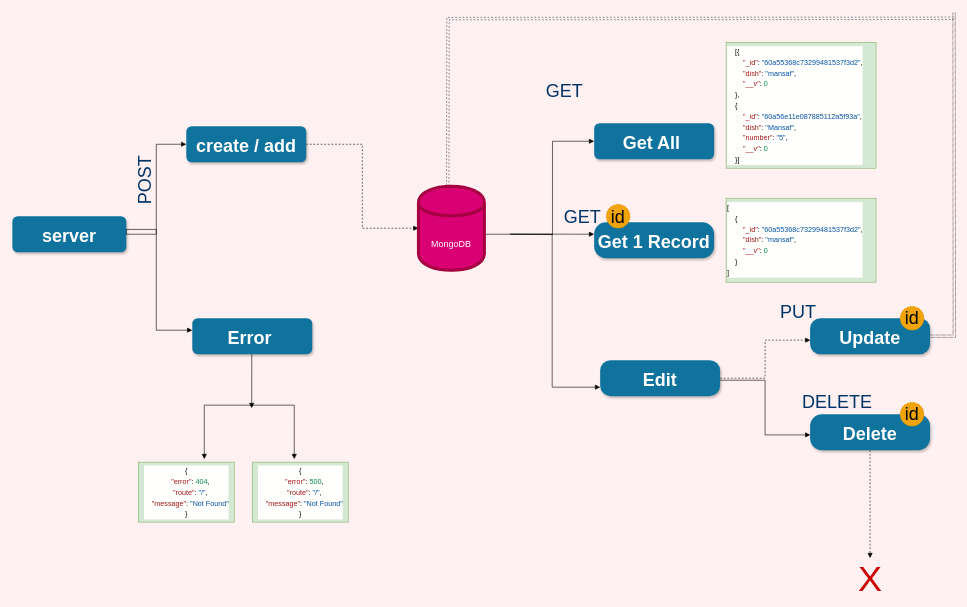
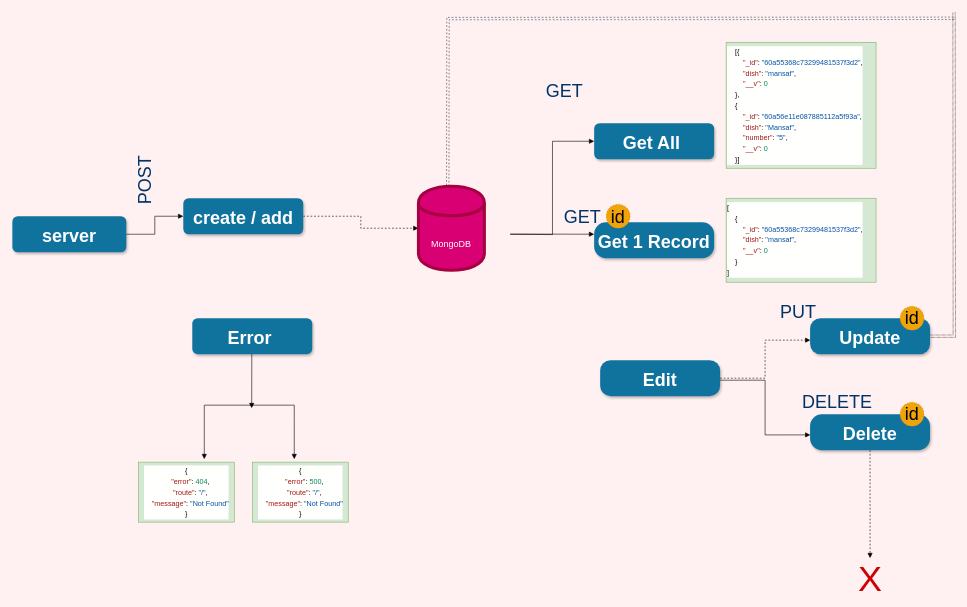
- <mxCell id="6" value="create / add" style="rounded=1;fillColor=#10739E;strokeColor=none;shadow=1;gradientColor=none;fontStyle=1;fontColor=#FFFFFF;fontSize=30;" vertex="1" parent="1"><mxGeometry x="310" y="210" width="200" height="60" as="geometry" /></mxCell>
+ <mxCell id="6" value="create / add" style="rounded=1;fillColor=#10739E;strokeColor=none;shadow=1;gradientColor=none;fontStyle=1;fontColor=#FFFFFF;fontSize=30;" vertex="1" parent="1"><mxGeometry x="305" y="330" width="200" height="60" as="geometry" /></mxCell>
- <mxCell id="16" style="edgeStyle=orthogonalEdgeStyle;rounded=0;orthogonalLoop=1;jettySize=auto;html=1;fontSize=30;endArrow=block;exitX=1;exitY=0.5;exitDx=0;exitDy=0;entryX=0;entryY=0.333;entryDx=0;entryDy=0;entryPerimeter=0;" edge="1" parent="1" source="3" target="4"><mxGeometry relative="1" as="geometry"><mxPoint x="220" y="480" as="sourcePoint" /><mxPoint x="270" y="550" as="targetPoint" /><Array as="points"><mxPoint x="210" y="382" /><mxPoint x="260" y="382" /><mxPoint x="260" y="550" /></Array></mxGeometry></mxCell>
- <mxCell id="19" style="edgeStyle=orthogonalEdgeStyle;rounded=0;orthogonalLoop=1;jettySize=auto;html=1;fontSize=30;endArrow=block;entryX=0;entryY=0.75;entryDx=0;entryDy=0;exitX=1;exitY=0.5;exitDx=0;exitDy=0;" edge="1" parent="1" source="29" target="9"><mxGeometry relative="1" as="geometry"><mxPoint x="910" y="389.5" as="targetPoint" /><mxPoint x="850" y="389.5" as="sourcePoint" /><Array as="points"><mxPoint x="807" y="390" /><mxPoint x="920" y="390" /><mxPoint x="920" y="645" /></Array></mxGeometry></mxCell>
